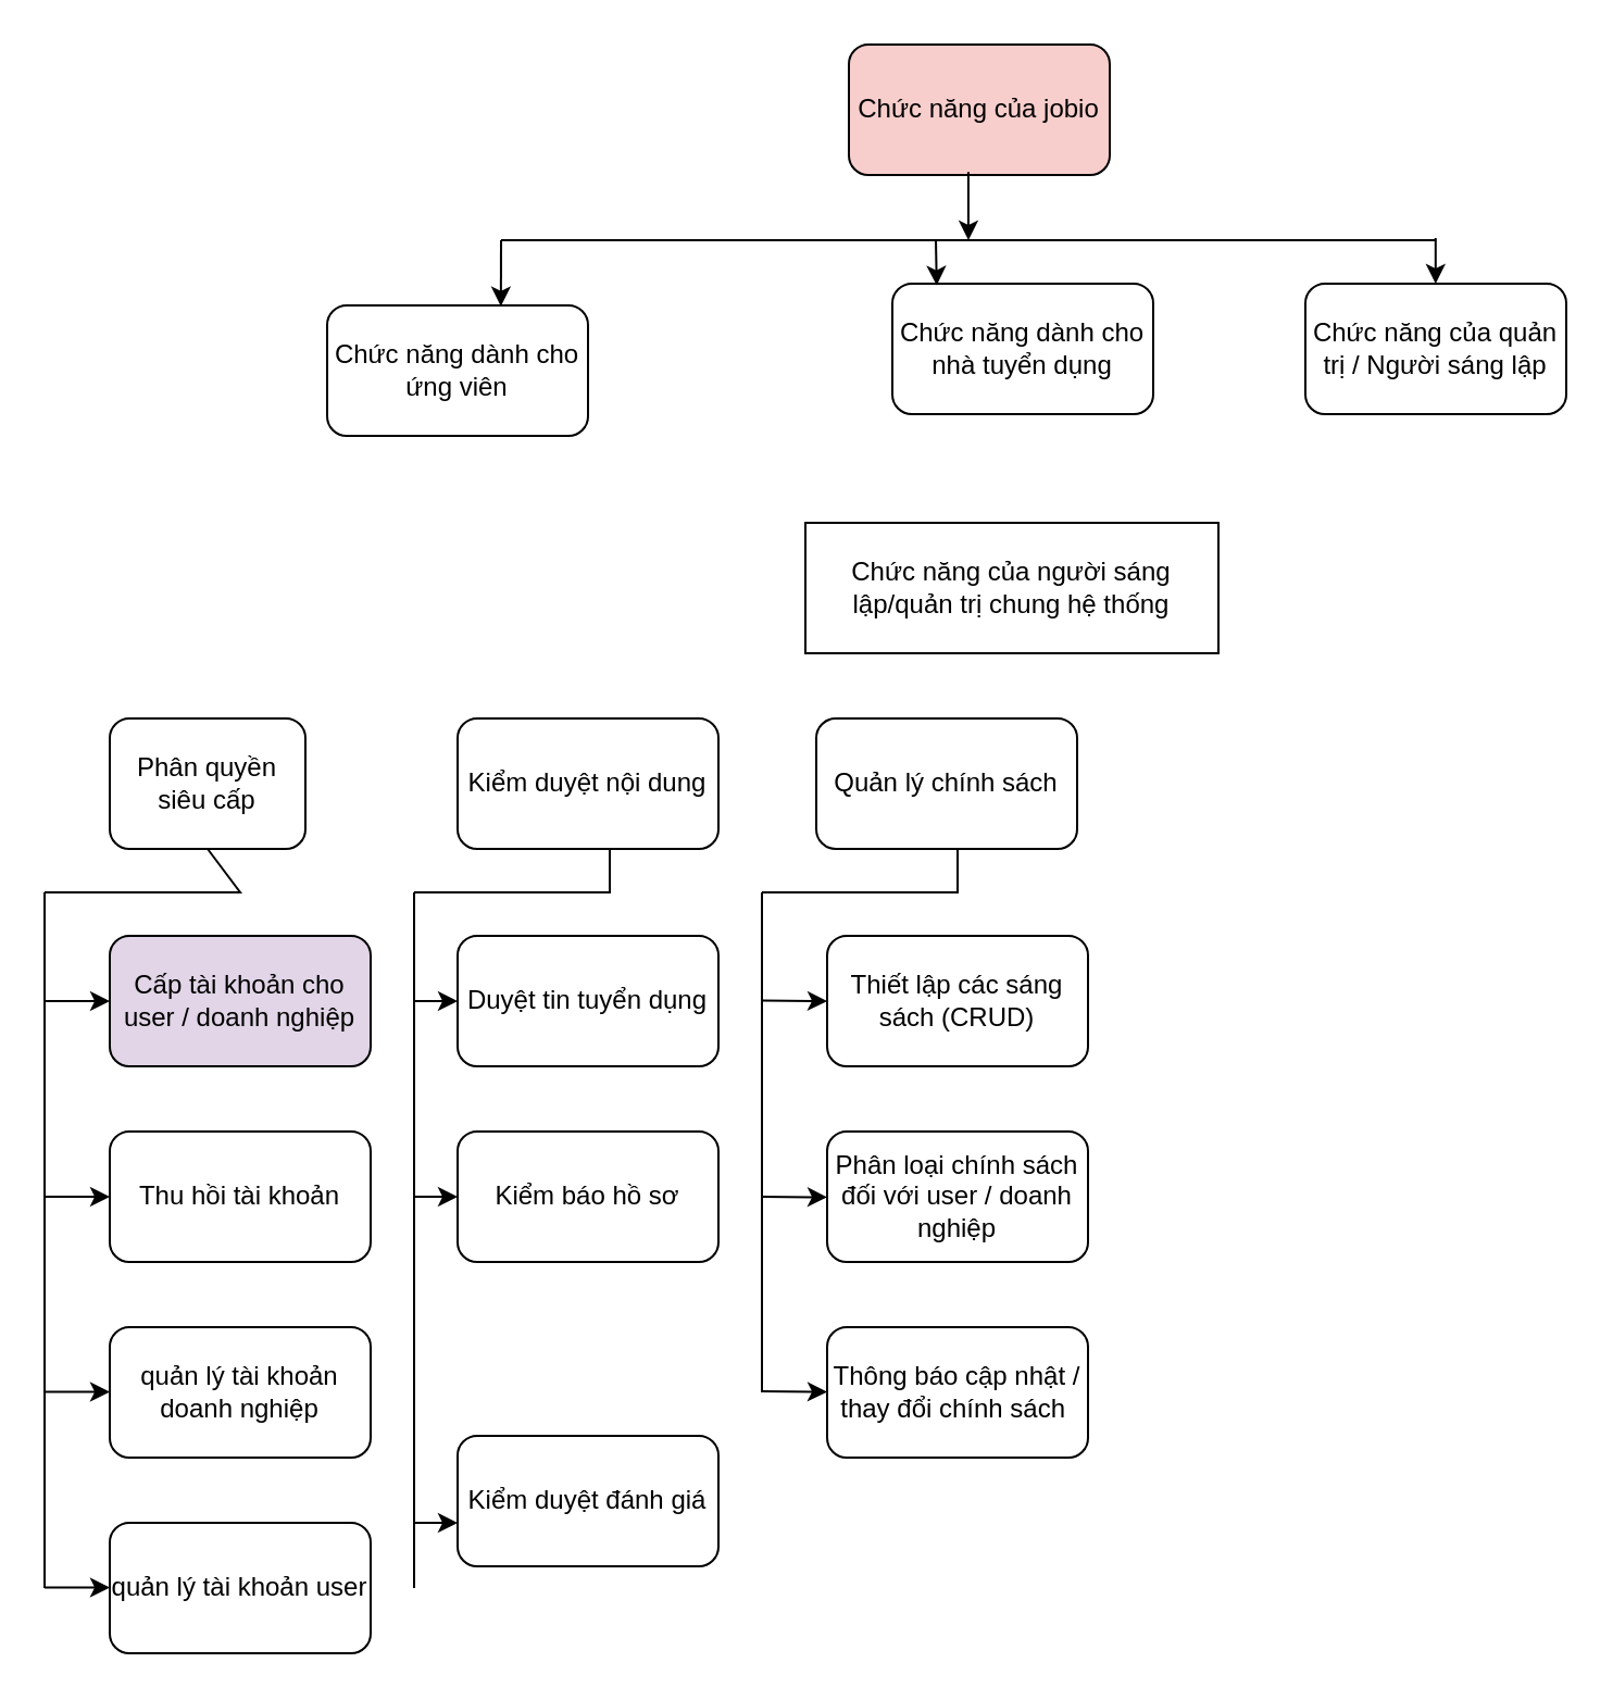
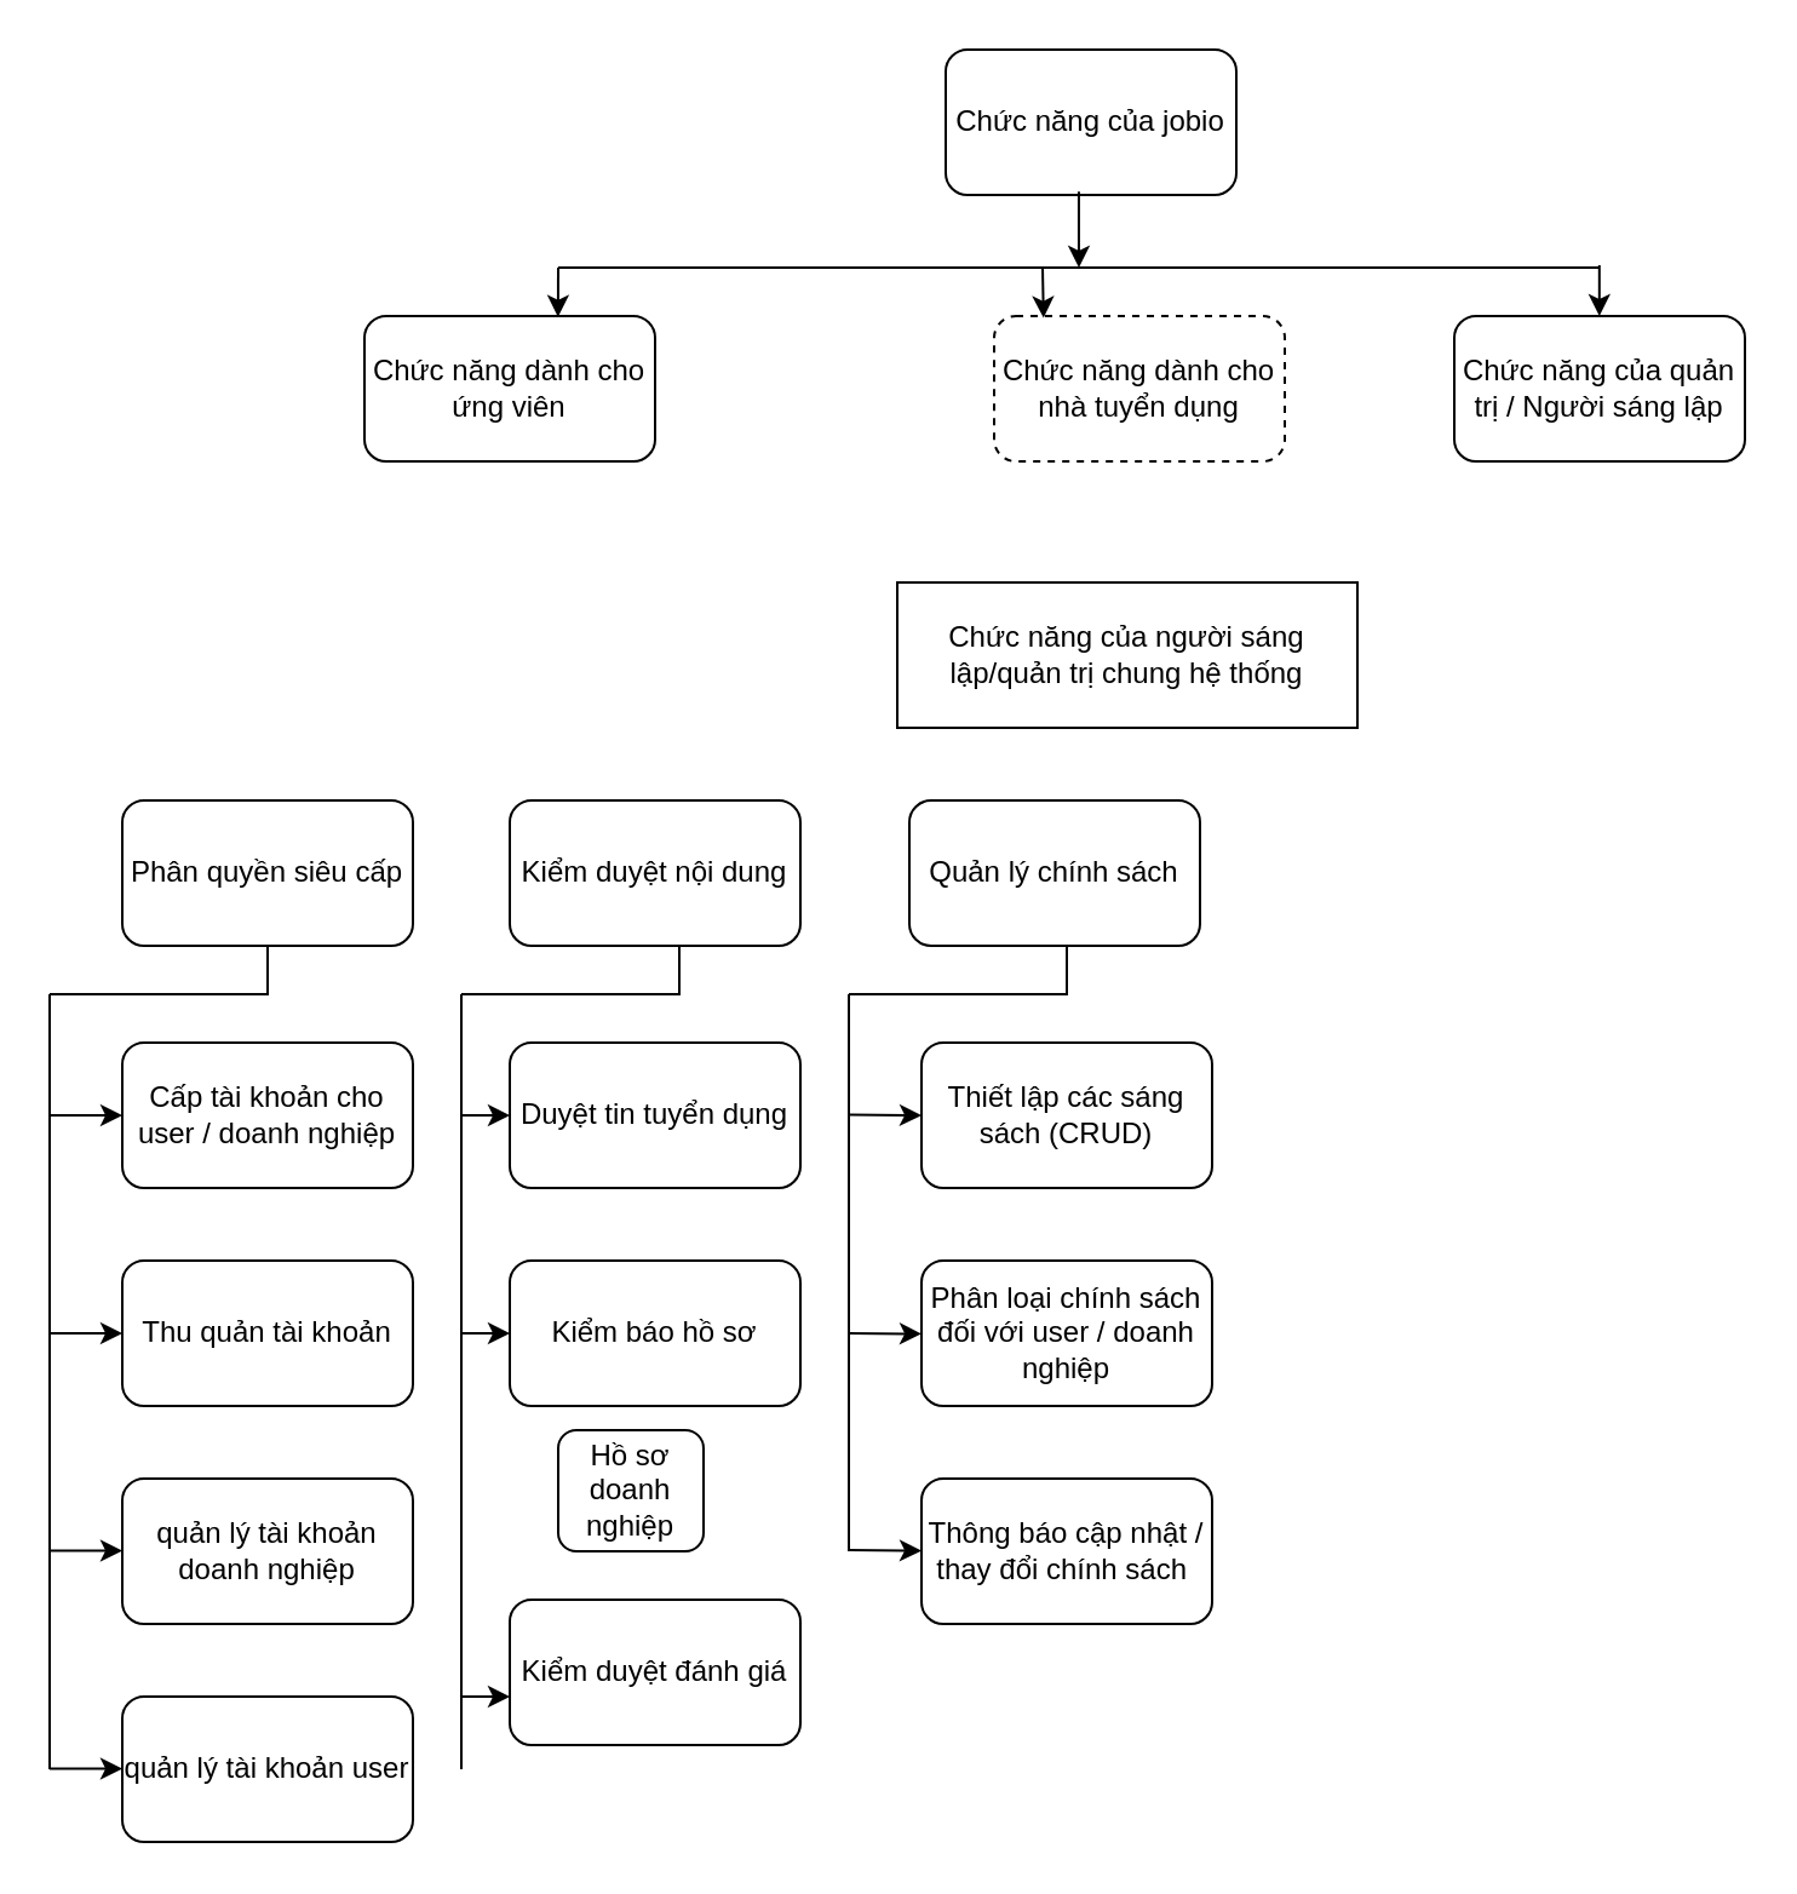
- <mxCell id="2" value="Chức năng của jobio" style="rounded=1;whiteSpace=wrap;html=1;fillColor=#f8cecc;" parent="1" vertex="1"><mxGeometry x="390" y="20" width="120" height="60" as="geometry" /></mxCell>
+ <mxCell id="2" value="Chức năng của jobio" style="rounded=1;whiteSpace=wrap;html=1;" parent="1" vertex="1"><mxGeometry x="390" y="20" width="120" height="60" as="geometry" /></mxCell>
- <mxCell id="4" value="Chức năng dành cho nhà tuyển dụng" style="rounded=1;whiteSpace=wrap;html=1;" parent="1" vertex="1"><mxGeometry x="410" y="130" width="120" height="60" as="geometry" /></mxCell>
+ <mxCell id="4" value="Chức năng dành cho nhà tuyển dụng" style="rounded=1;whiteSpace=wrap;html=1;dashed=1;" parent="1" vertex="1"><mxGeometry x="410" y="130" width="120" height="60" as="geometry" /></mxCell>
- <mxCell id="3" value="Chức năng dành cho ứng viên" style="rounded=1;whiteSpace=wrap;html=1;" parent="1" vertex="1"><mxGeometry x="150" y="140" width="120" height="60" as="geometry" /></mxCell>
+ <mxCell id="3" value="Chức năng dành cho ứng viên" style="rounded=1;whiteSpace=wrap;html=1;" parent="1" vertex="1"><mxGeometry x="150" y="130" width="120" height="60" as="geometry" /></mxCell>
- <mxCell id="12" value="Phân quyền siêu cấp" style="rounded=1;whiteSpace=wrap;html=1;" vertex="1" parent="1"><mxGeometry x="50" y="330" width="90" height="60" as="geometry" /></mxCell>
+ <mxCell id="12" value="Phân quyền siêu cấp" style="rounded=1;whiteSpace=wrap;html=1;" vertex="1" parent="1"><mxGeometry x="50" y="330" width="120" height="60" as="geometry" /></mxCell>
- <mxCell id="13" value="Cấp tài khoản cho user / doanh nghiệp" style="rounded=1;whiteSpace=wrap;html=1;fillColor=#e1d5e7;" vertex="1" parent="1"><mxGeometry x="50" y="430" width="120" height="60" as="geometry" /></mxCell>
+ <mxCell id="13" value="Cấp tài khoản cho user / doanh nghiệp" style="rounded=1;whiteSpace=wrap;html=1;" vertex="1" parent="1"><mxGeometry x="50" y="430" width="120" height="60" as="geometry" /></mxCell>
- <mxCell id="14" value="Thu hồi tài khoản" style="rounded=1;whiteSpace=wrap;html=1;" vertex="1" parent="1"><mxGeometry x="50" y="520" width="120" height="60" as="geometry" /></mxCell>
+ <mxCell id="14" value="Thu quản tài khoản" style="rounded=1;whiteSpace=wrap;html=1;" vertex="1" parent="1"><mxGeometry x="50" y="520" width="120" height="60" as="geometry" /></mxCell>
+ <mxCell id="26" value="Hồ sơ doanh nghiệp" style="rounded=1;whiteSpace=wrap;html=1;" vertex="1" parent="1"><mxGeometry x="230" y="590" width="60" height="50" as="geometry" /></mxCell>
